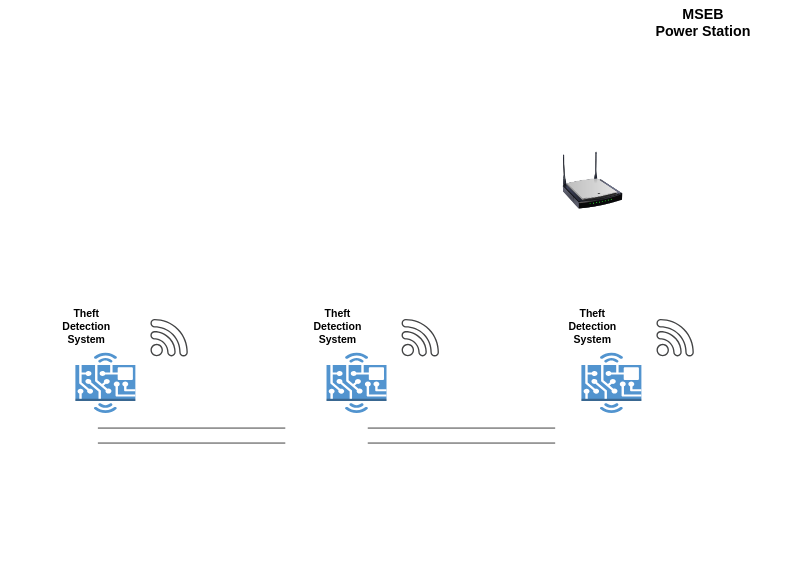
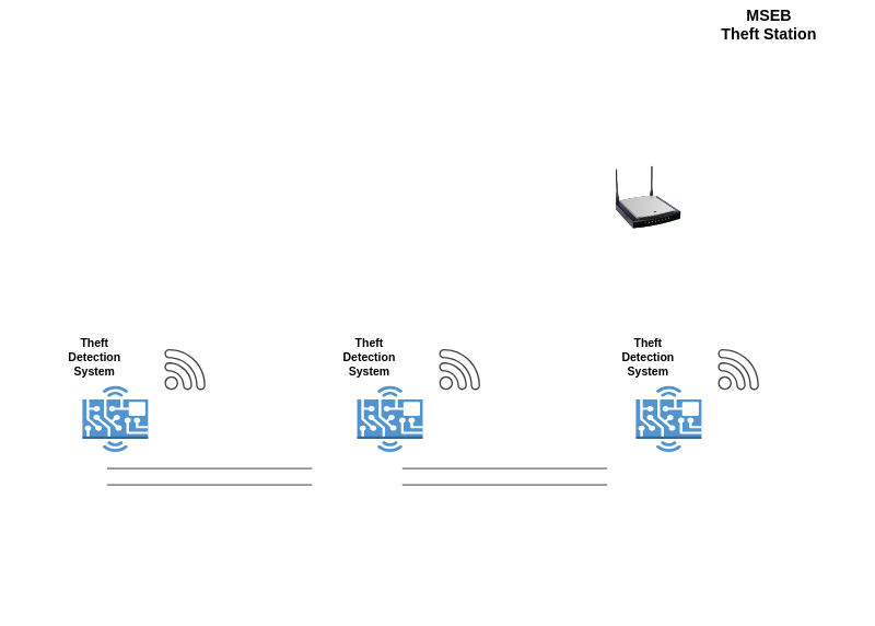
- <mxCell id="20" value="MSEB &lt;br&gt;Power Station" style="text;html=1;strokeColor=none;fillColor=none;align=center;verticalAlign=middle;whiteSpace=wrap;rounded=0;fontSize=19;fontStyle=1" vertex="1" parent="1"><mxGeometry x="830" y="20" width="215" height="20" as="geometry" /></mxCell>
+ <mxCell id="20" value="MSEB &lt;br&gt;Theft Station" style="text;html=1;strokeColor=none;fillColor=none;align=center;verticalAlign=middle;whiteSpace=wrap;rounded=0;fontSize=19;fontStyle=1" vertex="1" parent="1"><mxGeometry x="830" y="20" width="215" height="20" as="geometry" /></mxCell>
